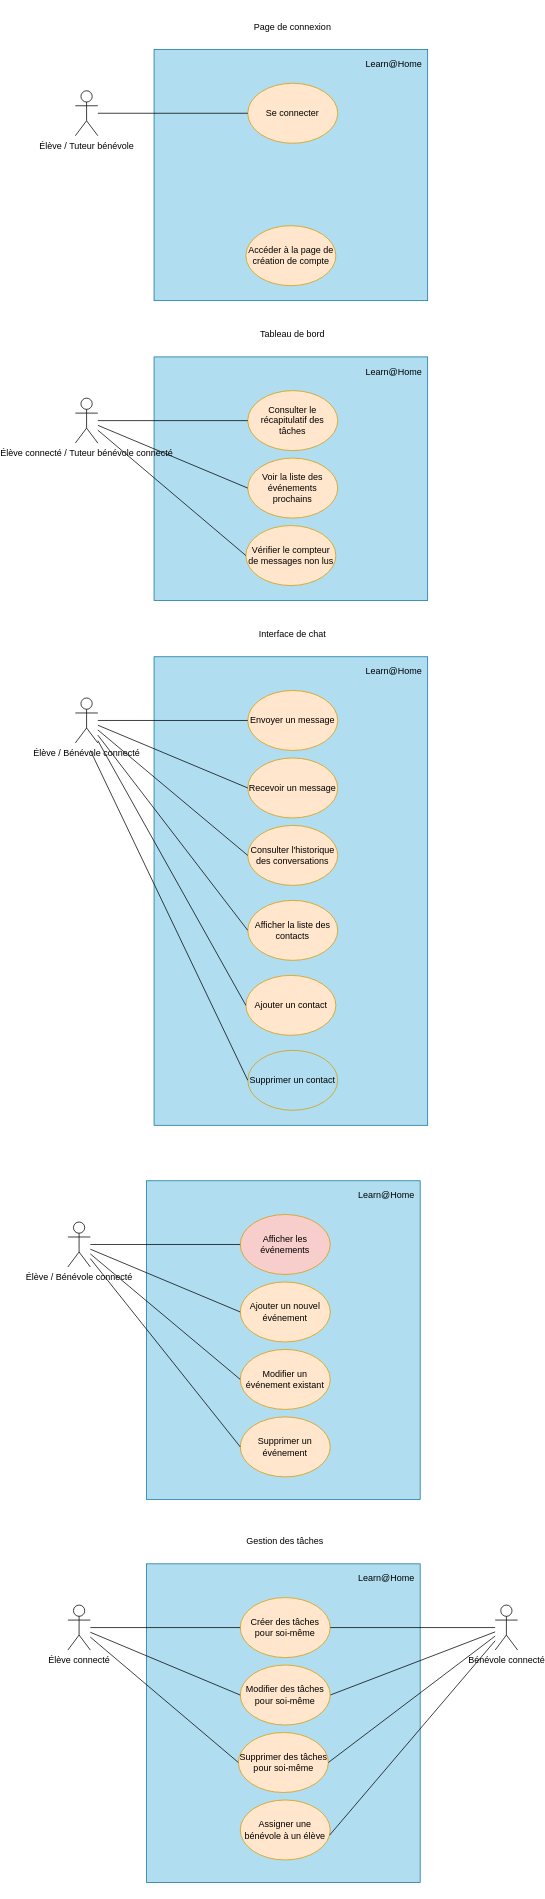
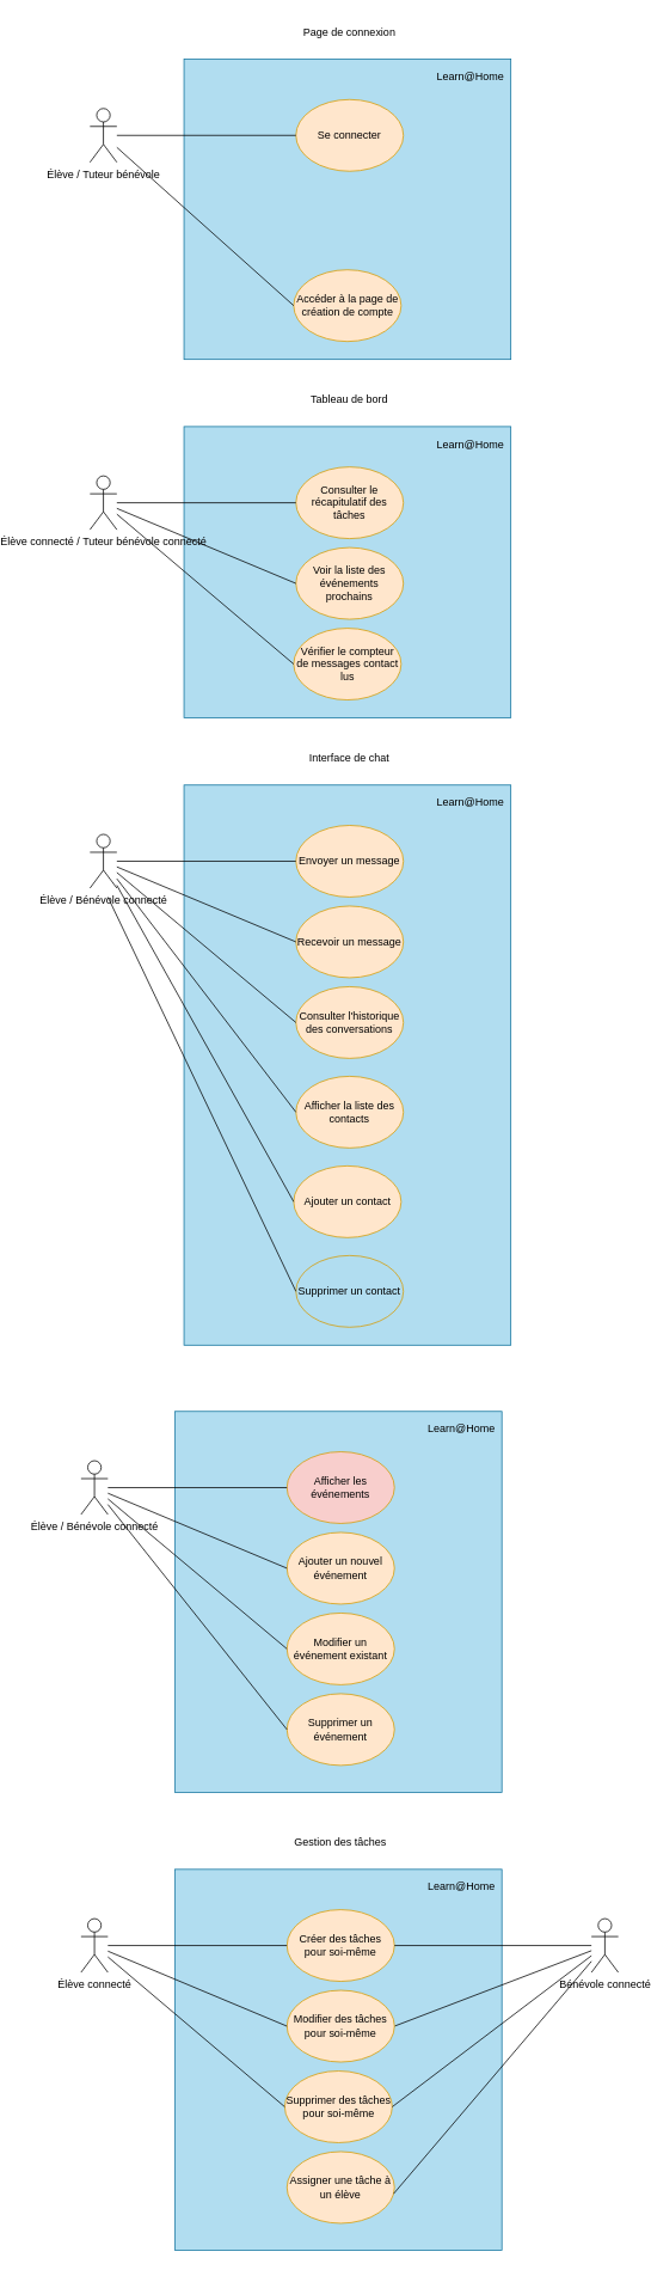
+ <mxCell id="9" value="" style="endArrow=none;html=1;rounded=0;exitX=0;exitY=0.5;exitDx=0;exitDy=0;" parent="1" source="6" target="3" edge="1"><mxGeometry width="50" height="50" relative="1" as="geometry"><mxPoint x="310" y="300" as="sourcePoint" /><mxPoint x="360" y="250" as="targetPoint" /></mxGeometry></mxCell>
- <mxCell id="14" value="Vérifier le compteur de messages non lus" style="ellipse;whiteSpace=wrap;html=1;fillColor=#ffe6cc;strokeColor=#d79b00;" parent="1" vertex="1"><mxGeometry x="257.5" y="700" width="120" height="80" as="geometry" /></mxCell>
+ <mxCell id="14" value="Vérifier le compteur de messages contact lus" style="ellipse;whiteSpace=wrap;html=1;fillColor=#ffe6cc;strokeColor=#d79b00;" parent="1" vertex="1"><mxGeometry x="257.5" y="700" width="120" height="80" as="geometry" /></mxCell>
- <mxCell id="48" value="Assigner une bénévole à un élève" style="ellipse;whiteSpace=wrap;html=1;fillColor=#ffe6cc;strokeColor=#d79b00;" parent="1" vertex="1"><mxGeometry x="250" y="2400" width="120" height="80" as="geometry" /></mxCell>
+ <mxCell id="48" value="Assigner une tâche à un élève" style="ellipse;whiteSpace=wrap;html=1;fillColor=#ffe6cc;strokeColor=#d79b00;" parent="1" vertex="1"><mxGeometry x="250" y="2400" width="120" height="80" as="geometry" /></mxCell>
